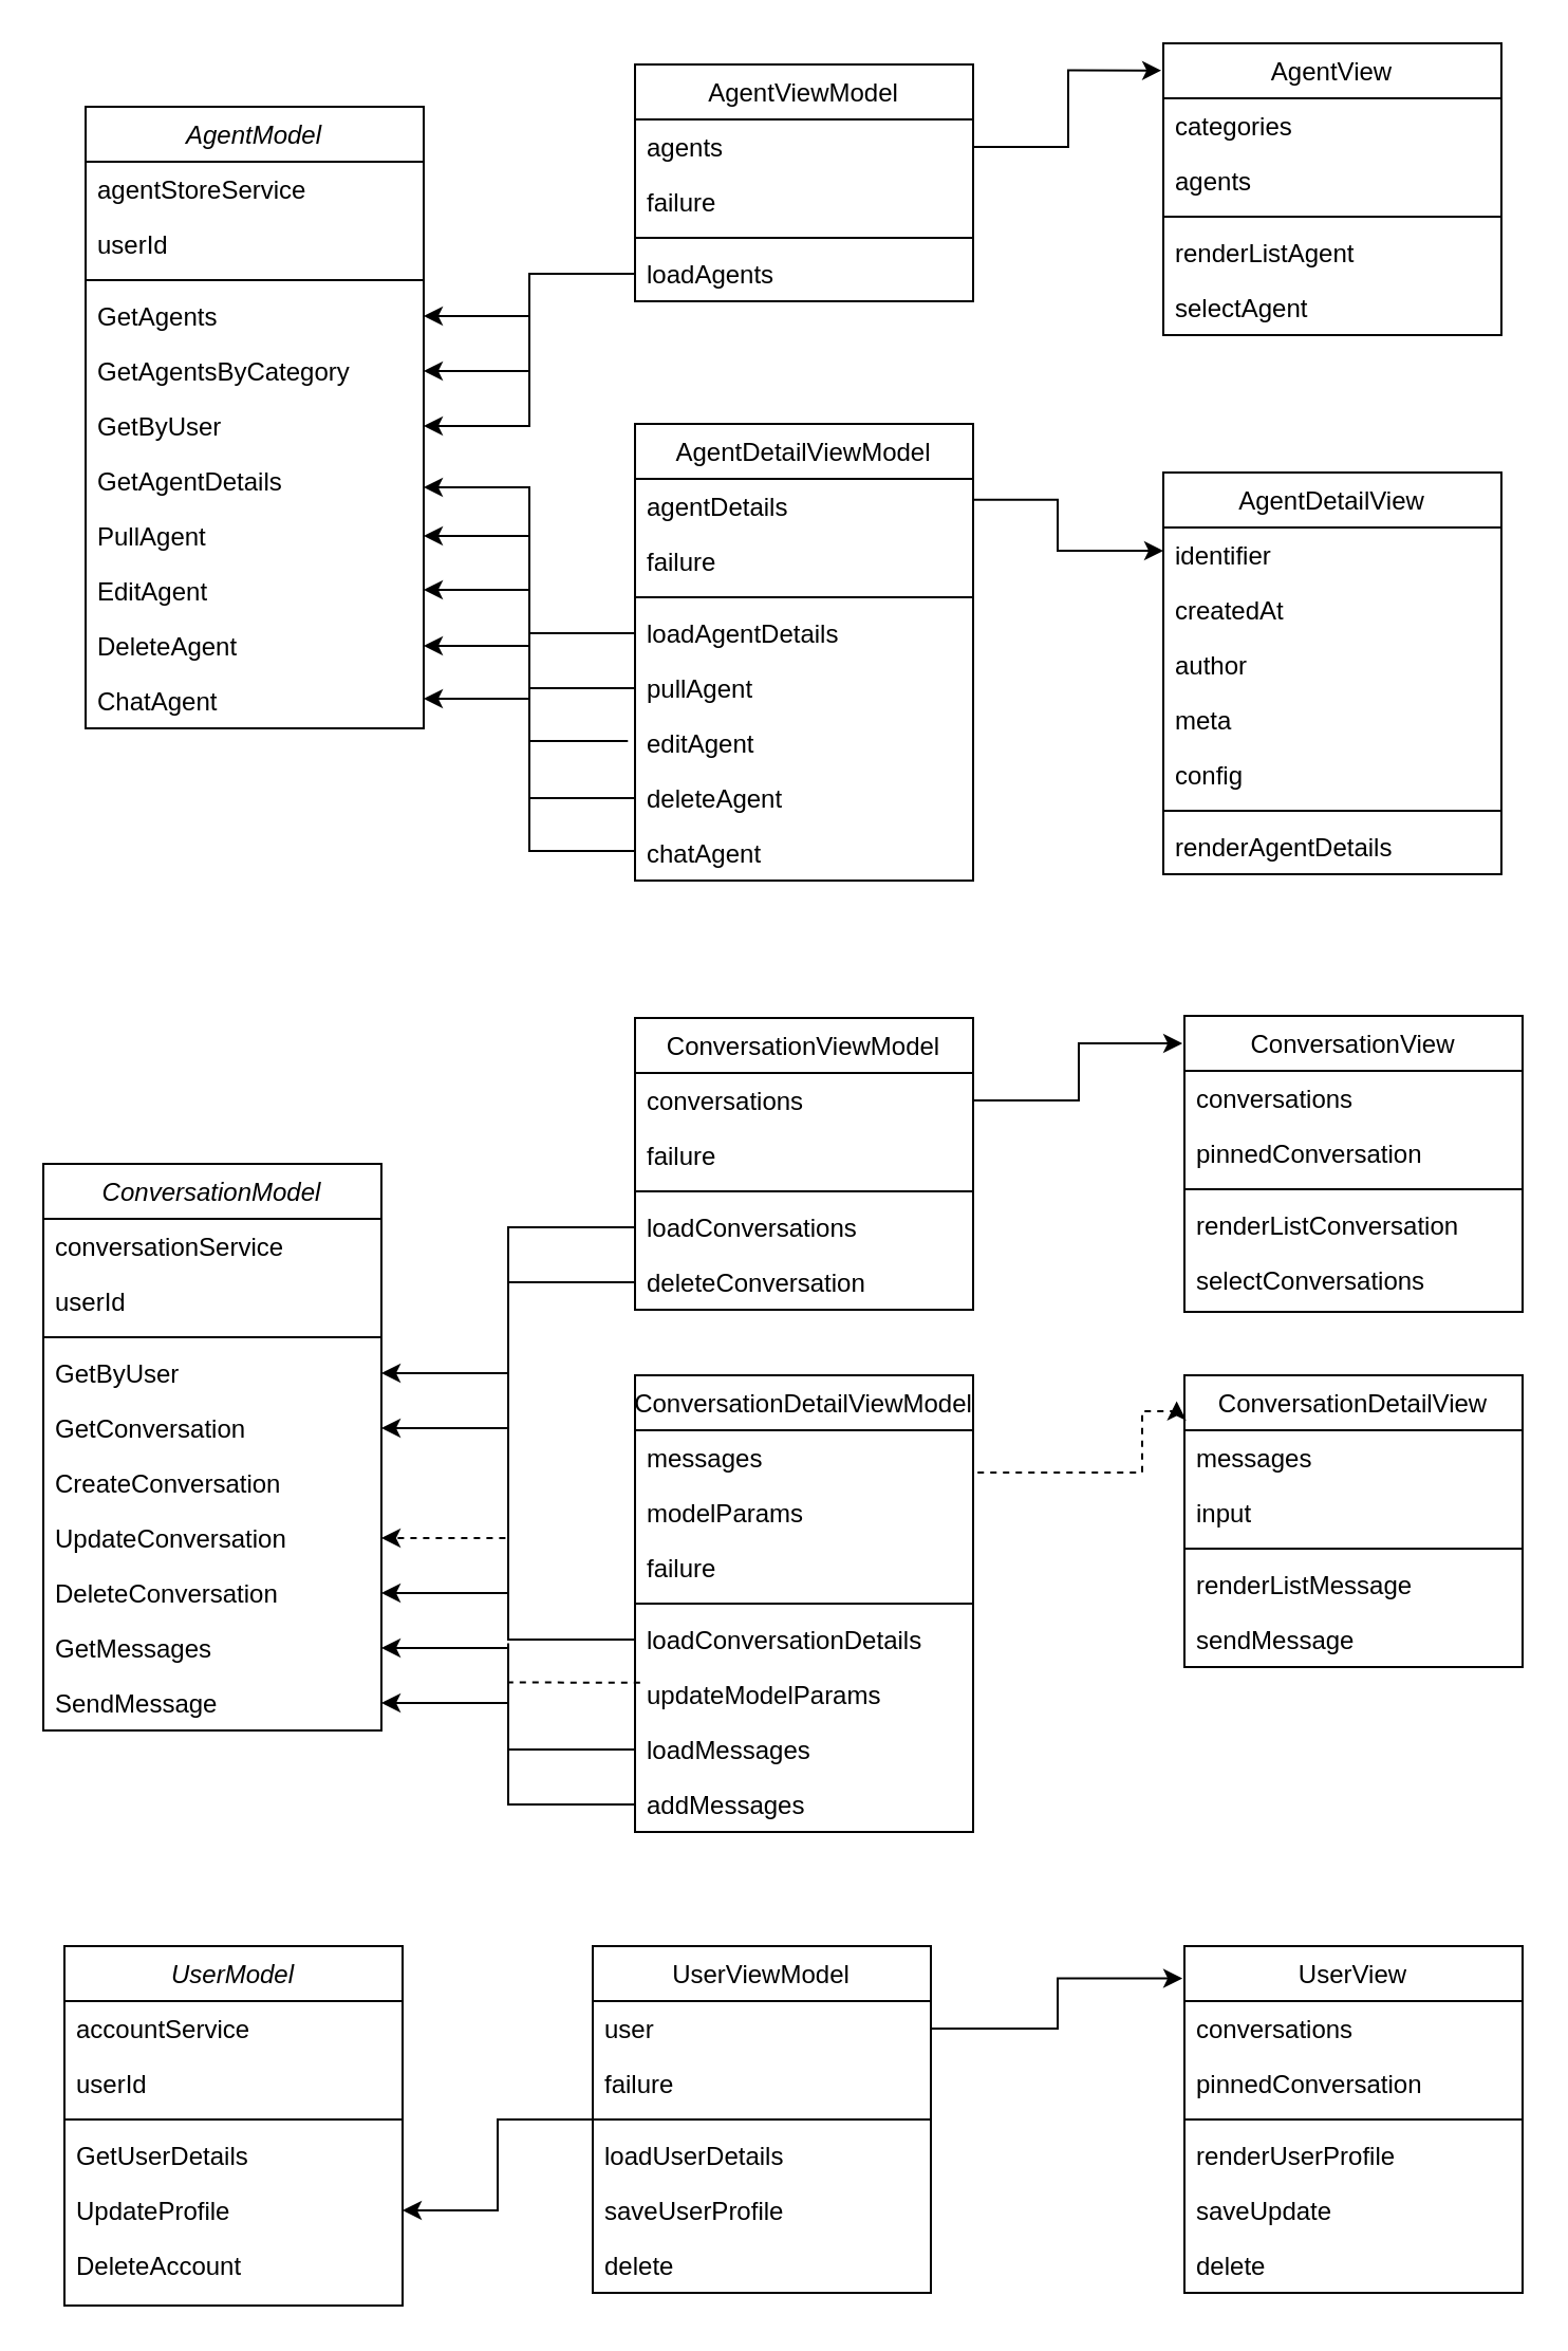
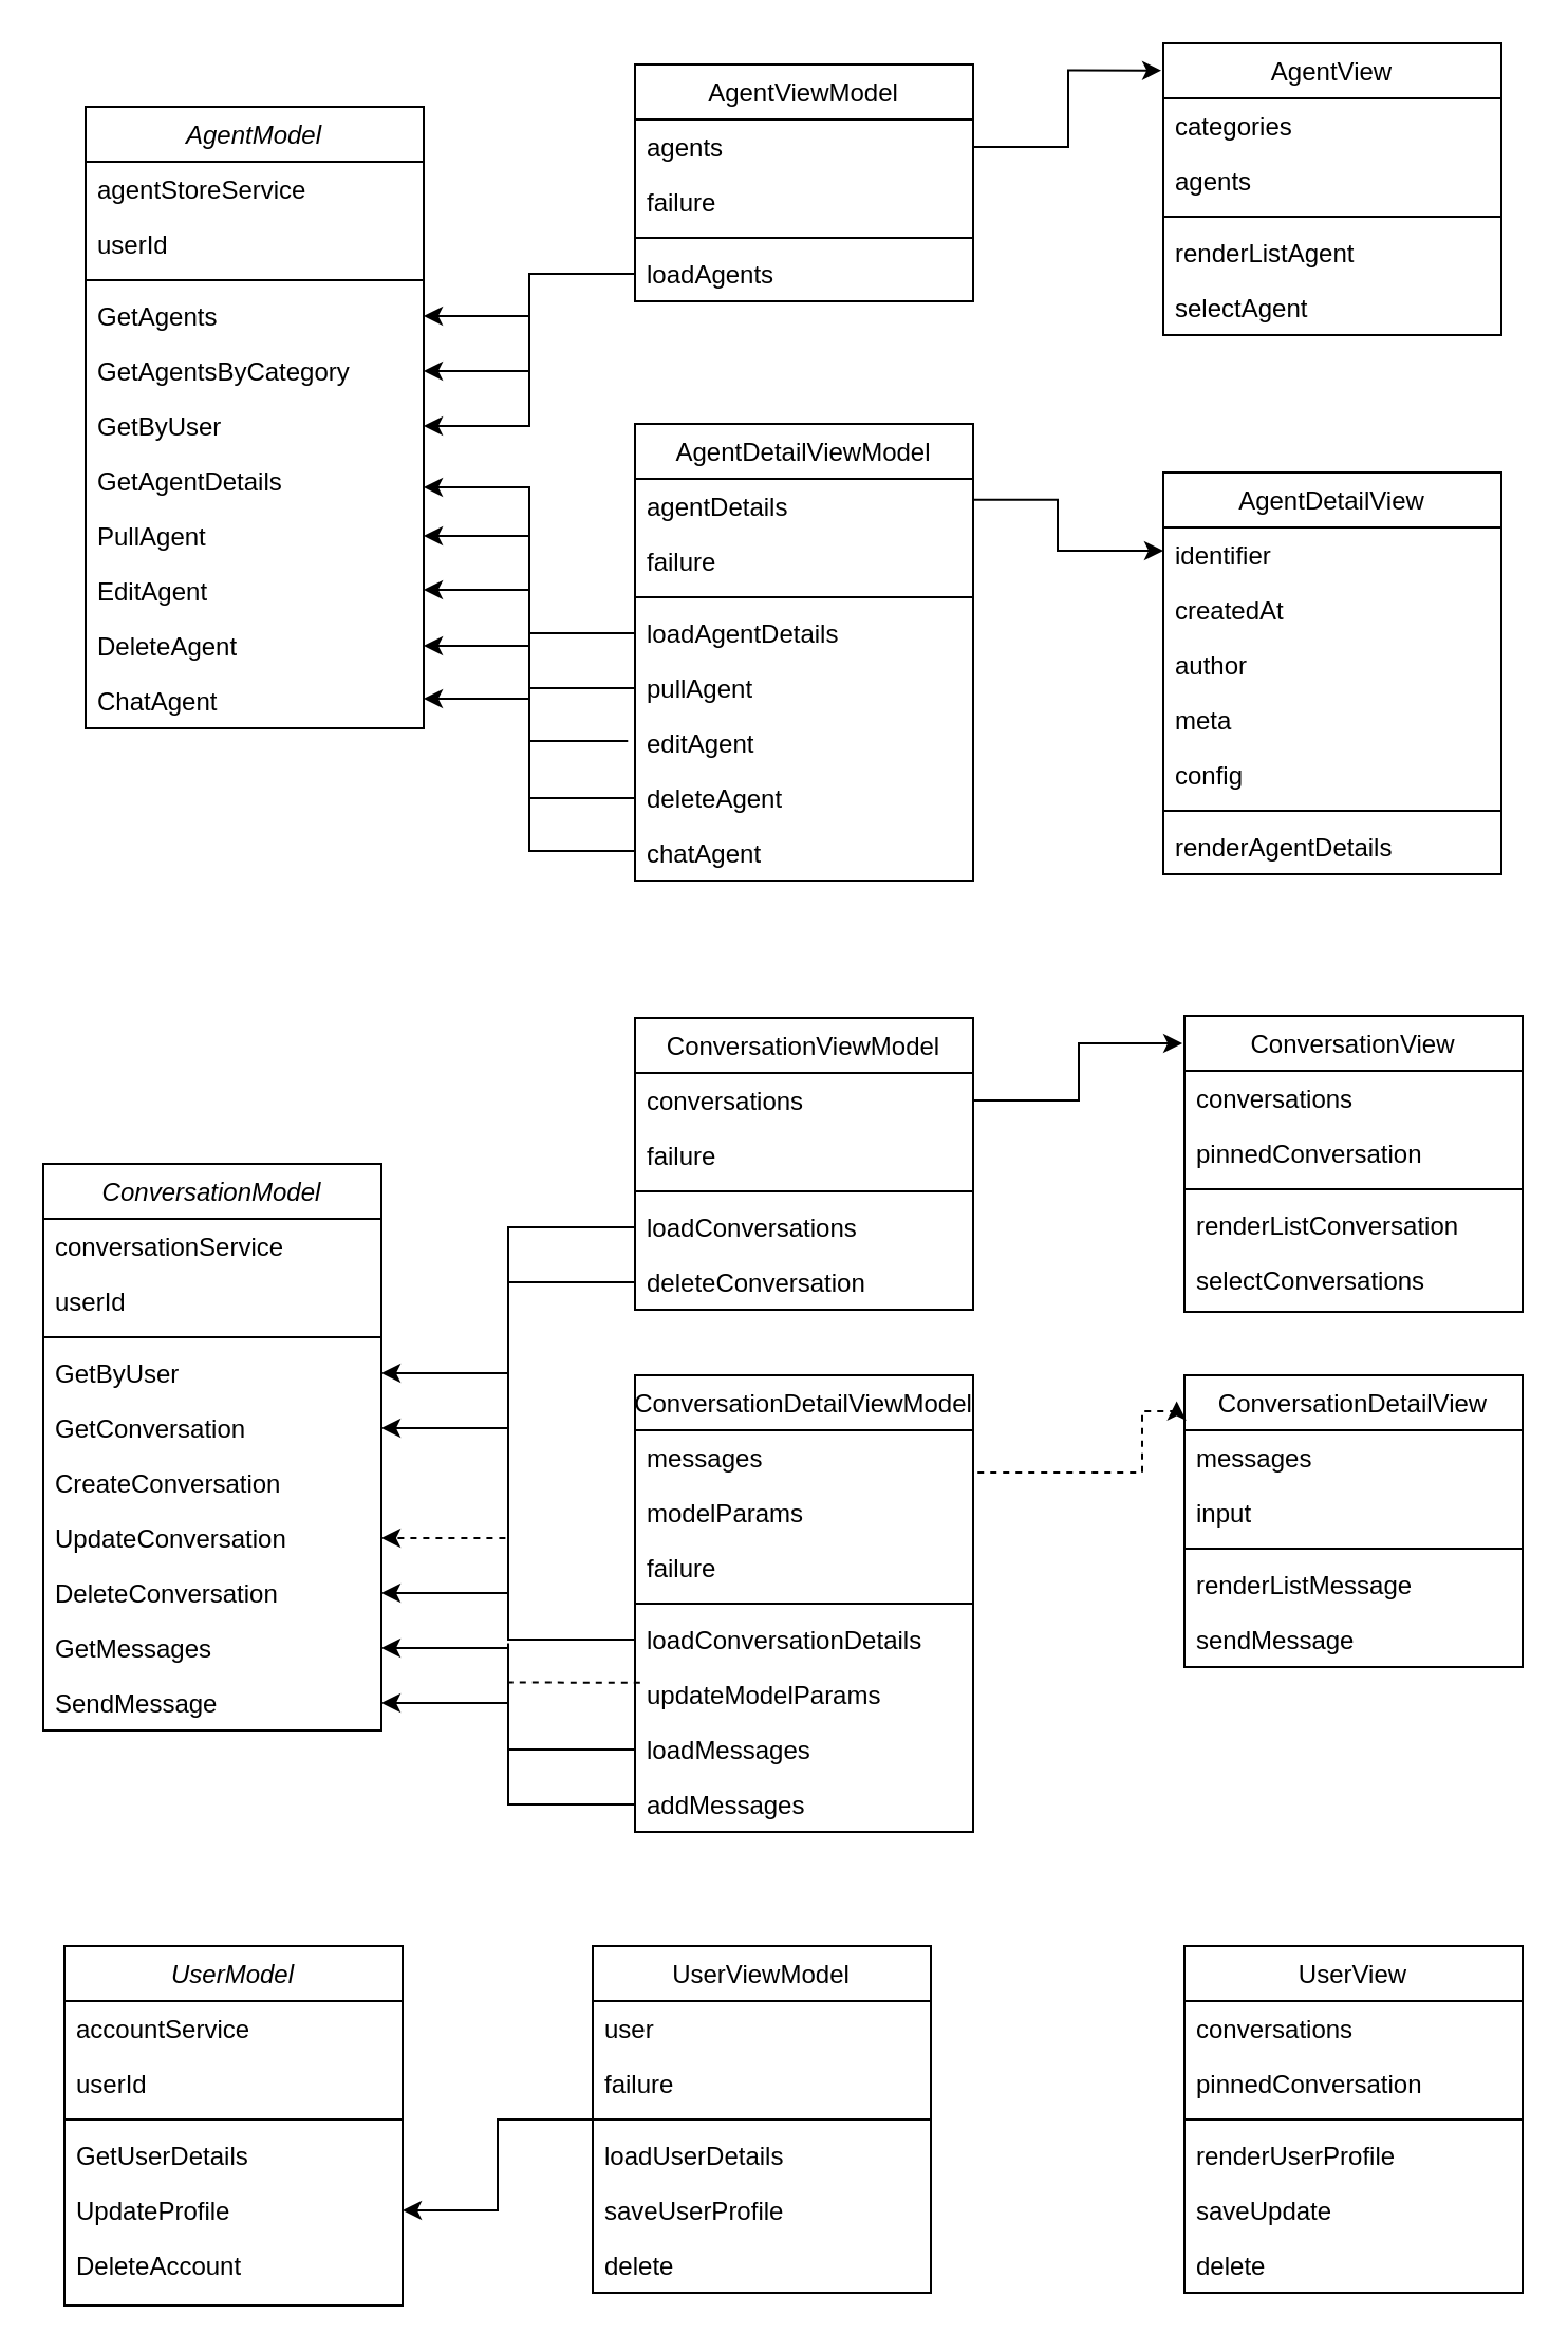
- <mxCell id="120" value="" style="edgeStyle=orthogonalEdgeStyle;rounded=0;orthogonalLoop=1;jettySize=auto;html=1;entryX=-0.006;entryY=0.093;entryDx=0;entryDy=0;entryPerimeter=0;" edge="1" parent="1" source="114" target="105"><mxGeometry relative="1" as="geometry" /></mxCell>
